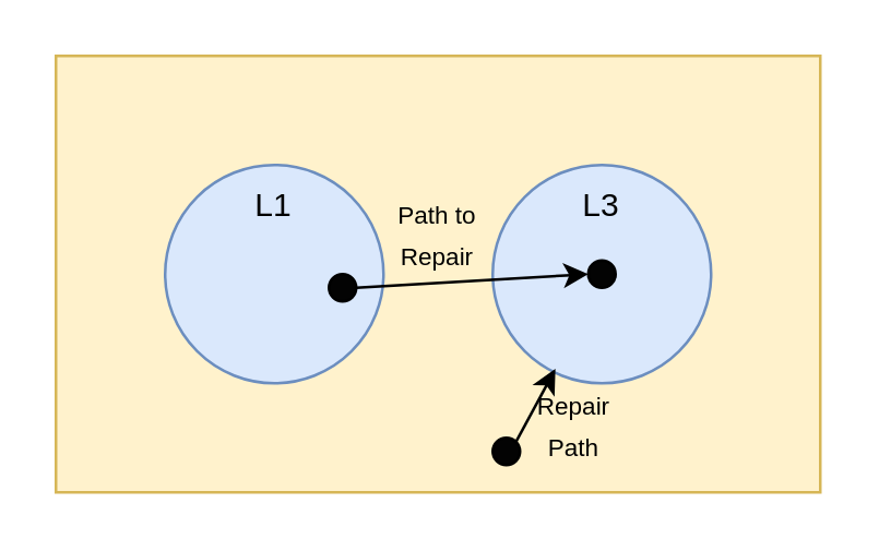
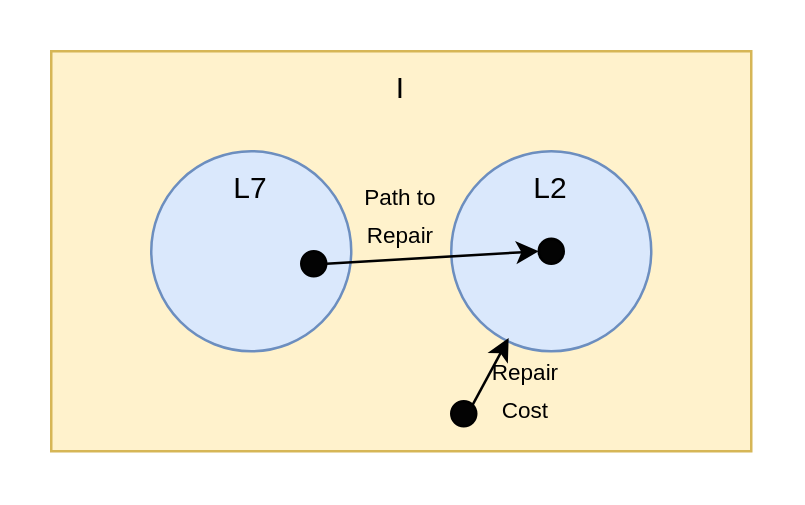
+ <mxCell id="7" value="I" style="text;html=1;strokeColor=none;fillColor=none;align=center;verticalAlign=middle;whiteSpace=wrap;rounded=0;" vertex="1" parent="1"><mxGeometry x="130" y="20" width="60" height="30" as="geometry" /></mxCell>
- <mxCell id="5" value="L1" style="text;html=1;strokeColor=none;fillColor=none;align=center;verticalAlign=middle;whiteSpace=wrap;rounded=0;" vertex="1" parent="1"><mxGeometry x="70" y="60" width="60" height="30" as="geometry" /></mxCell>
+ <mxCell id="5" value="L7" style="text;html=1;strokeColor=none;fillColor=none;align=center;verticalAlign=middle;whiteSpace=wrap;rounded=0;" vertex="1" parent="1"><mxGeometry x="70" y="60" width="60" height="30" as="geometry" /></mxCell>
- <mxCell id="6" value="L3" style="text;html=1;strokeColor=none;fillColor=none;align=center;verticalAlign=middle;whiteSpace=wrap;rounded=0;" vertex="1" parent="1"><mxGeometry x="190" y="60" width="60" height="30" as="geometry" /></mxCell>
+ <mxCell id="6" value="L2" style="text;html=1;strokeColor=none;fillColor=none;align=center;verticalAlign=middle;whiteSpace=wrap;rounded=0;" vertex="1" parent="1"><mxGeometry x="190" y="60" width="60" height="30" as="geometry" /></mxCell>
- <mxCell id="9" value="&lt;font style=&quot;font-size: 9px;&quot;&gt;Repair&lt;br&gt;Path&lt;/font&gt;" style="text;html=1;strokeColor=none;fillColor=none;align=center;verticalAlign=middle;whiteSpace=wrap;rounded=0;" vertex="1" parent="1"><mxGeometry x="180" y="140" width="60" height="30" as="geometry" /></mxCell>
+ <mxCell id="9" value="&lt;font style=&quot;font-size: 9px;&quot;&gt;Repair&lt;br&gt;Cost&lt;/font&gt;" style="text;html=1;strokeColor=none;fillColor=none;align=center;verticalAlign=middle;whiteSpace=wrap;rounded=0;" vertex="1" parent="1"><mxGeometry x="180" y="140" width="60" height="30" as="geometry" /></mxCell>
